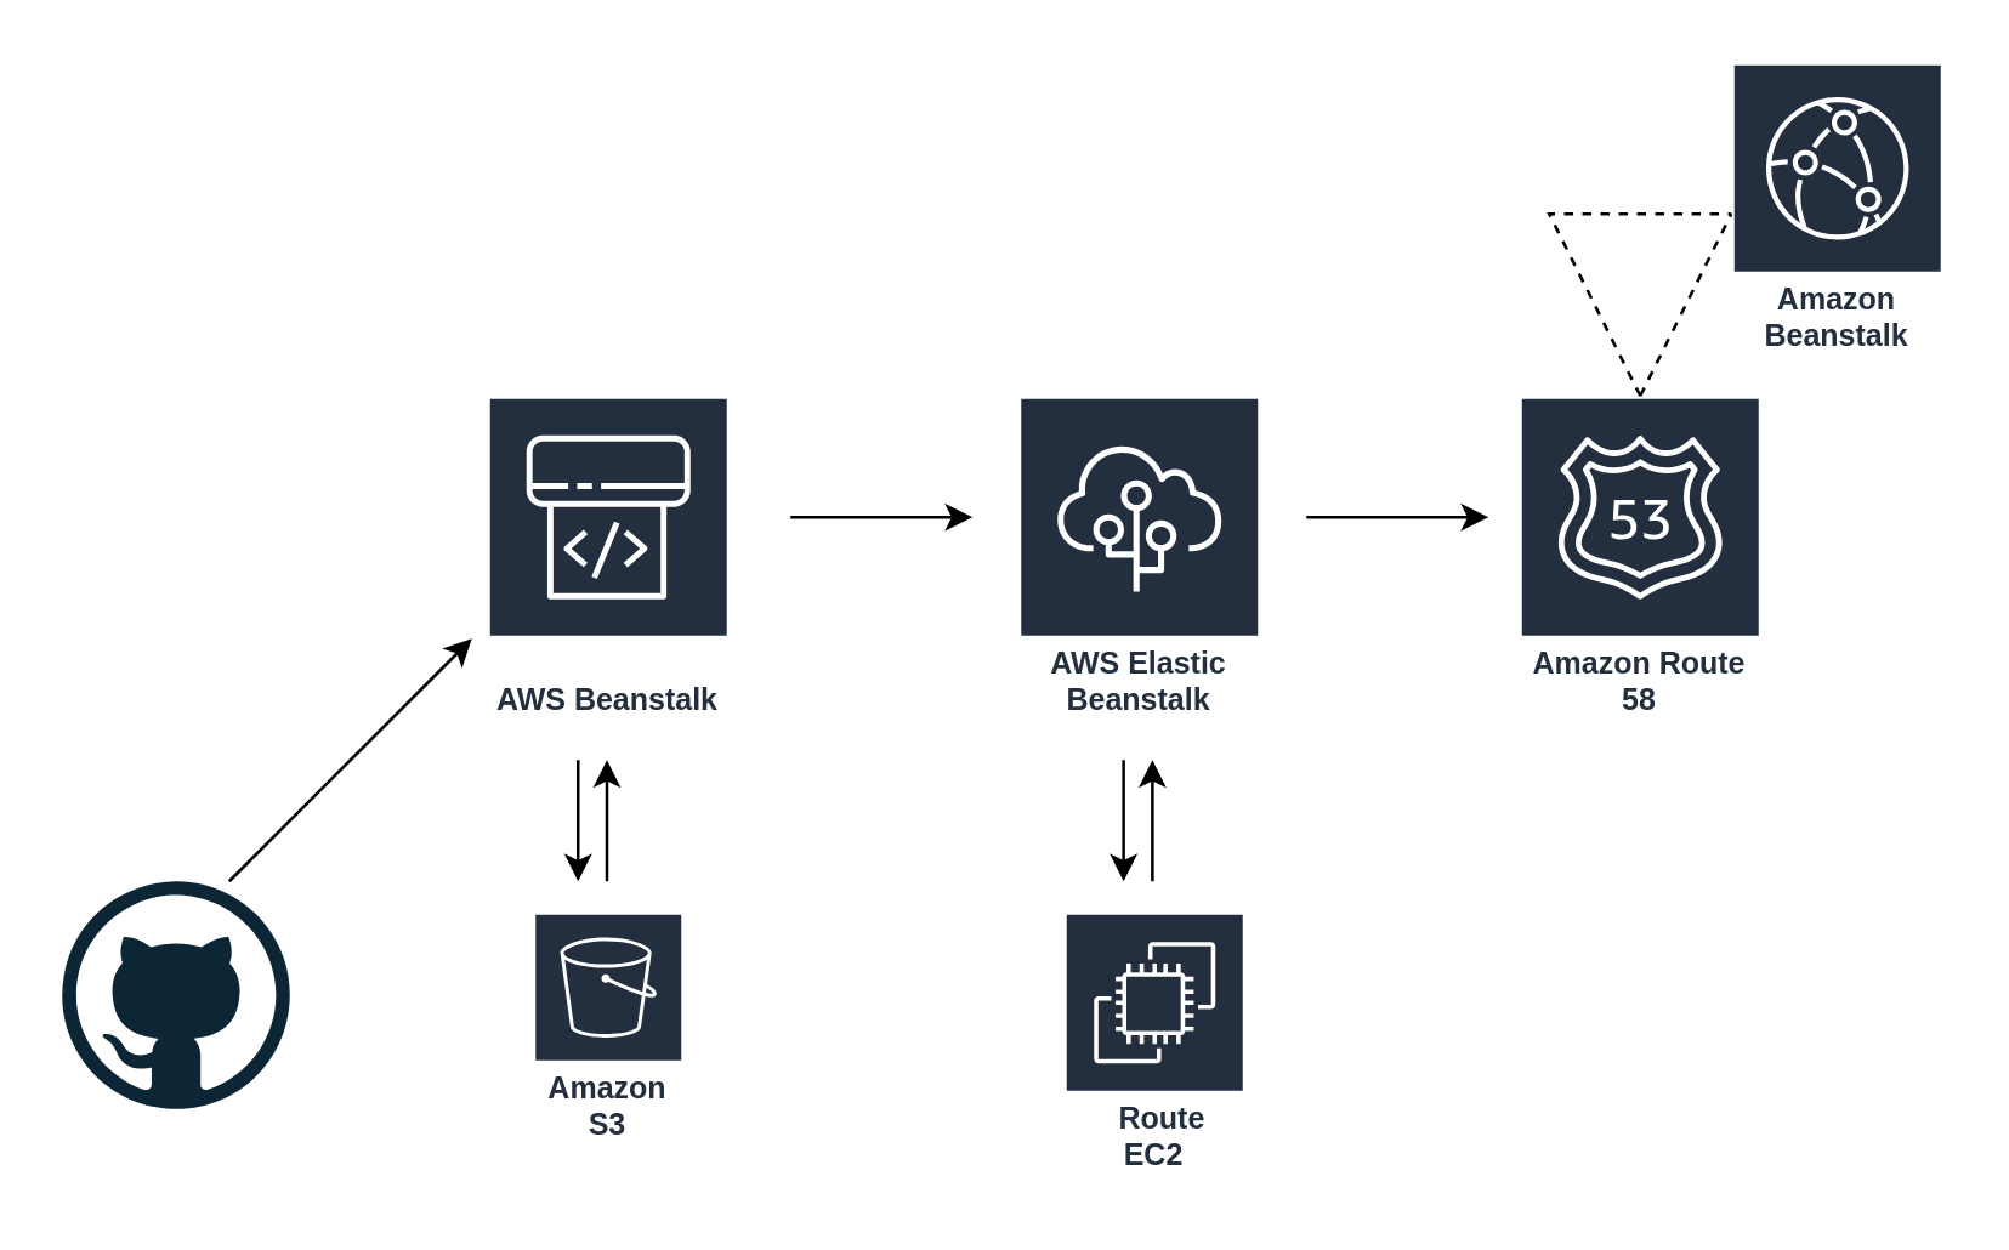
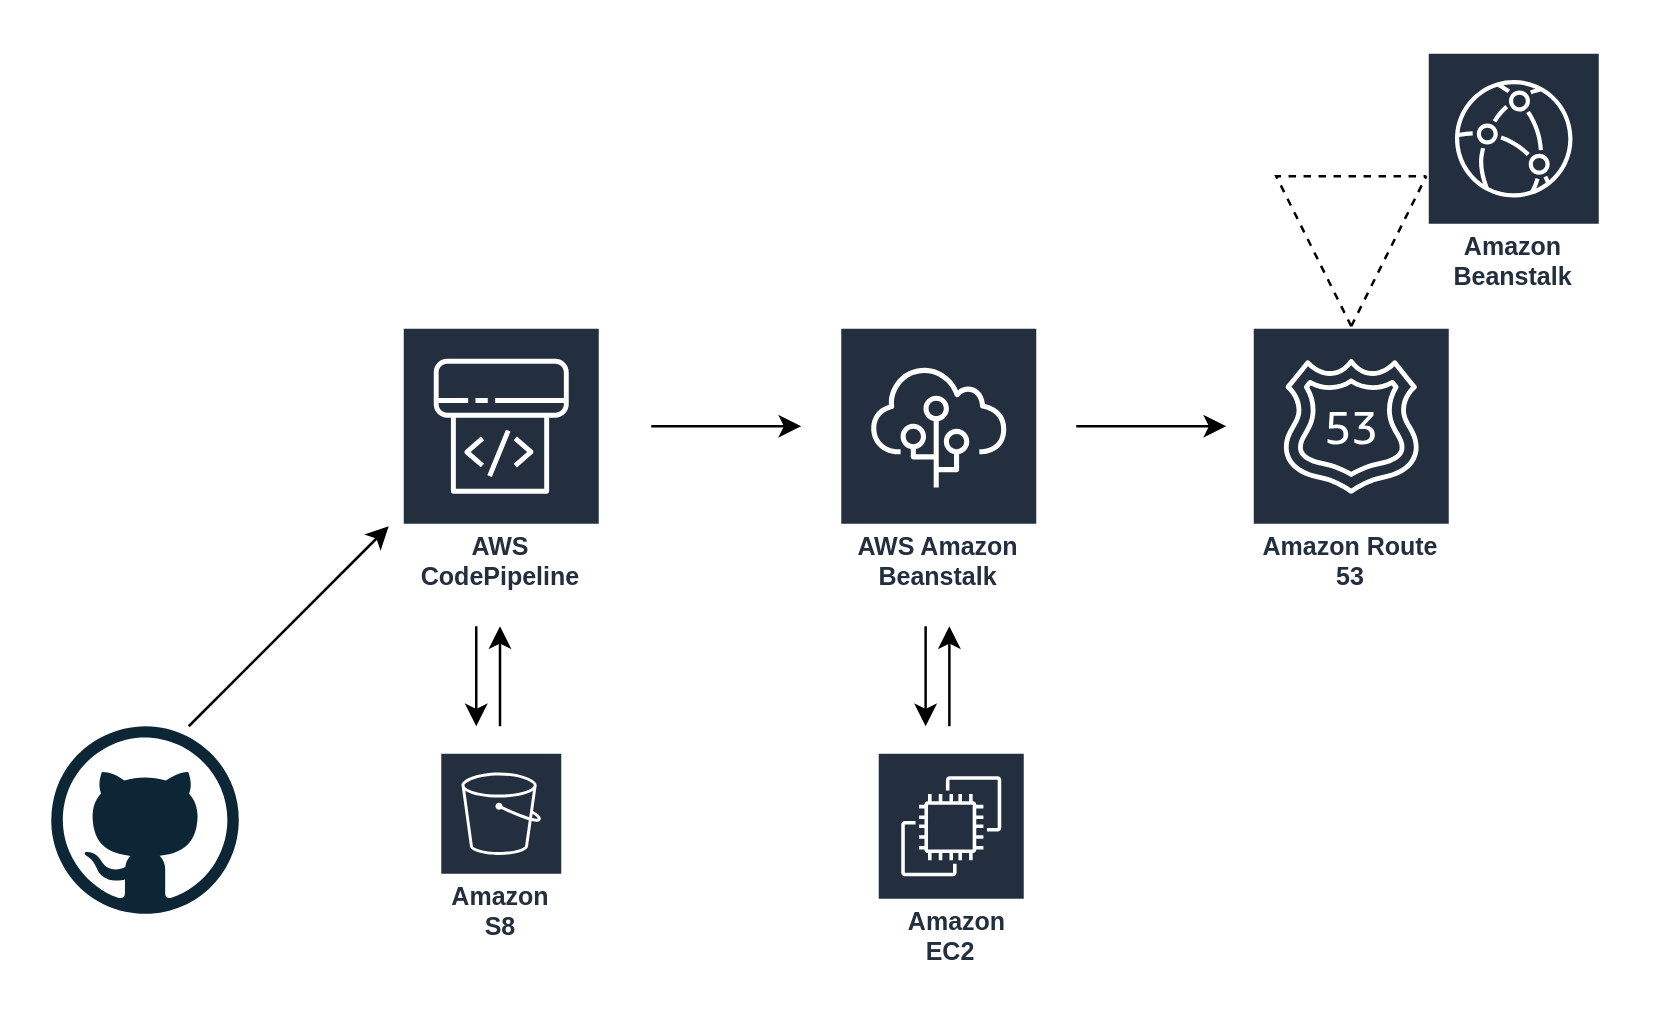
- <mxCell id="3" value="AWS Elastic Beanstalk" style="sketch=0;outlineConnect=0;fontColor=#232F3E;gradientColor=none;strokeColor=#ffffff;fillColor=#232F3E;dashed=0;verticalLabelPosition=middle;verticalAlign=bottom;align=center;html=1;whiteSpace=wrap;fontSize=10;fontStyle=1;spacing=3;shape=mxgraph.aws4.productIcon;prIcon=mxgraph.aws4.elastic_beanstalk;" vertex="1" parent="1"><mxGeometry x="335" y="130" width="80" height="110" as="geometry" /></mxCell>
+ <mxCell id="3" value="AWS Amazon Beanstalk" style="sketch=0;outlineConnect=0;fontColor=#232F3E;gradientColor=none;strokeColor=#ffffff;fillColor=#232F3E;dashed=0;verticalLabelPosition=middle;verticalAlign=bottom;align=center;html=1;whiteSpace=wrap;fontSize=10;fontStyle=1;spacing=3;shape=mxgraph.aws4.productIcon;prIcon=mxgraph.aws4.elastic_beanstalk;" vertex="1" parent="1"><mxGeometry x="335" y="130" width="80" height="110" as="geometry" /></mxCell>
- <mxCell id="6" value="Amazon Route 58" style="sketch=0;outlineConnect=0;fontColor=#232F3E;gradientColor=none;strokeColor=#ffffff;fillColor=#232F3E;dashed=0;verticalLabelPosition=middle;verticalAlign=bottom;align=center;html=1;whiteSpace=wrap;fontSize=10;fontStyle=1;spacing=3;shape=mxgraph.aws4.productIcon;prIcon=mxgraph.aws4.route_53;" vertex="1" parent="1"><mxGeometry x="500" y="130" width="80" height="110" as="geometry" /></mxCell>
+ <mxCell id="6" value="Amazon Route 53" style="sketch=0;outlineConnect=0;fontColor=#232F3E;gradientColor=none;strokeColor=#ffffff;fillColor=#232F3E;dashed=0;verticalLabelPosition=middle;verticalAlign=bottom;align=center;html=1;whiteSpace=wrap;fontSize=10;fontStyle=1;spacing=3;shape=mxgraph.aws4.productIcon;prIcon=mxgraph.aws4.route_53;" vertex="1" parent="1"><mxGeometry x="500" y="130" width="80" height="110" as="geometry" /></mxCell>
- <mxCell id="4" value="AWS Beanstalk" style="sketch=0;outlineConnect=0;fontColor=#232F3E;gradientColor=none;strokeColor=#ffffff;fillColor=#232F3E;dashed=0;verticalLabelPosition=middle;verticalAlign=bottom;align=center;html=1;whiteSpace=wrap;fontSize=10;fontStyle=1;spacing=3;shape=mxgraph.aws4.productIcon;prIcon=mxgraph.aws4.codepipeline;" vertex="1" parent="1"><mxGeometry x="160" y="130" width="80" height="110" as="geometry" /></mxCell>
+ <mxCell id="4" value="AWS CodePipeline" style="sketch=0;outlineConnect=0;fontColor=#232F3E;gradientColor=none;strokeColor=#ffffff;fillColor=#232F3E;dashed=0;verticalLabelPosition=middle;verticalAlign=bottom;align=center;html=1;whiteSpace=wrap;fontSize=10;fontStyle=1;spacing=3;shape=mxgraph.aws4.productIcon;prIcon=mxgraph.aws4.codepipeline;" vertex="1" parent="1"><mxGeometry x="160" y="130" width="80" height="110" as="geometry" /></mxCell>
- <mxCell id="5" value="Amazon S3" style="sketch=0;outlineConnect=0;fontColor=#232F3E;gradientColor=none;strokeColor=#ffffff;fillColor=#232F3E;dashed=0;verticalLabelPosition=middle;verticalAlign=bottom;align=center;html=1;whiteSpace=wrap;fontSize=10;fontStyle=1;spacing=3;shape=mxgraph.aws4.productIcon;prIcon=mxgraph.aws4.s3;" vertex="1" parent="1"><mxGeometry x="175" y="300" width="50" height="80" as="geometry" /></mxCell>
+ <mxCell id="5" value="Amazon S8" style="sketch=0;outlineConnect=0;fontColor=#232F3E;gradientColor=none;strokeColor=#ffffff;fillColor=#232F3E;dashed=0;verticalLabelPosition=middle;verticalAlign=bottom;align=center;html=1;whiteSpace=wrap;fontSize=10;fontStyle=1;spacing=3;shape=mxgraph.aws4.productIcon;prIcon=mxgraph.aws4.s3;" vertex="1" parent="1"><mxGeometry x="175" y="300" width="50" height="80" as="geometry" /></mxCell>
- <mxCell id="2" value="&lt;br&gt;&lt;br&gt;&amp;nbsp; Route EC2" style="sketch=0;outlineConnect=0;fontColor=#232F3E;gradientColor=none;strokeColor=#ffffff;fillColor=#232F3E;dashed=0;verticalLabelPosition=middle;verticalAlign=bottom;align=center;html=1;whiteSpace=wrap;fontSize=10;fontStyle=1;spacing=3;shape=mxgraph.aws4.productIcon;prIcon=mxgraph.aws4.ec2;" vertex="1" parent="1"><mxGeometry x="350" y="300" width="60" height="90" as="geometry" /></mxCell>
+ <mxCell id="2" value="&lt;br&gt;&lt;br&gt;&amp;nbsp; Amazon EC2" style="sketch=0;outlineConnect=0;fontColor=#232F3E;gradientColor=none;strokeColor=#ffffff;fillColor=#232F3E;dashed=0;verticalLabelPosition=middle;verticalAlign=bottom;align=center;html=1;whiteSpace=wrap;fontSize=10;fontStyle=1;spacing=3;shape=mxgraph.aws4.productIcon;prIcon=mxgraph.aws4.ec2;" vertex="1" parent="1"><mxGeometry x="350" y="300" width="60" height="90" as="geometry" /></mxCell>
